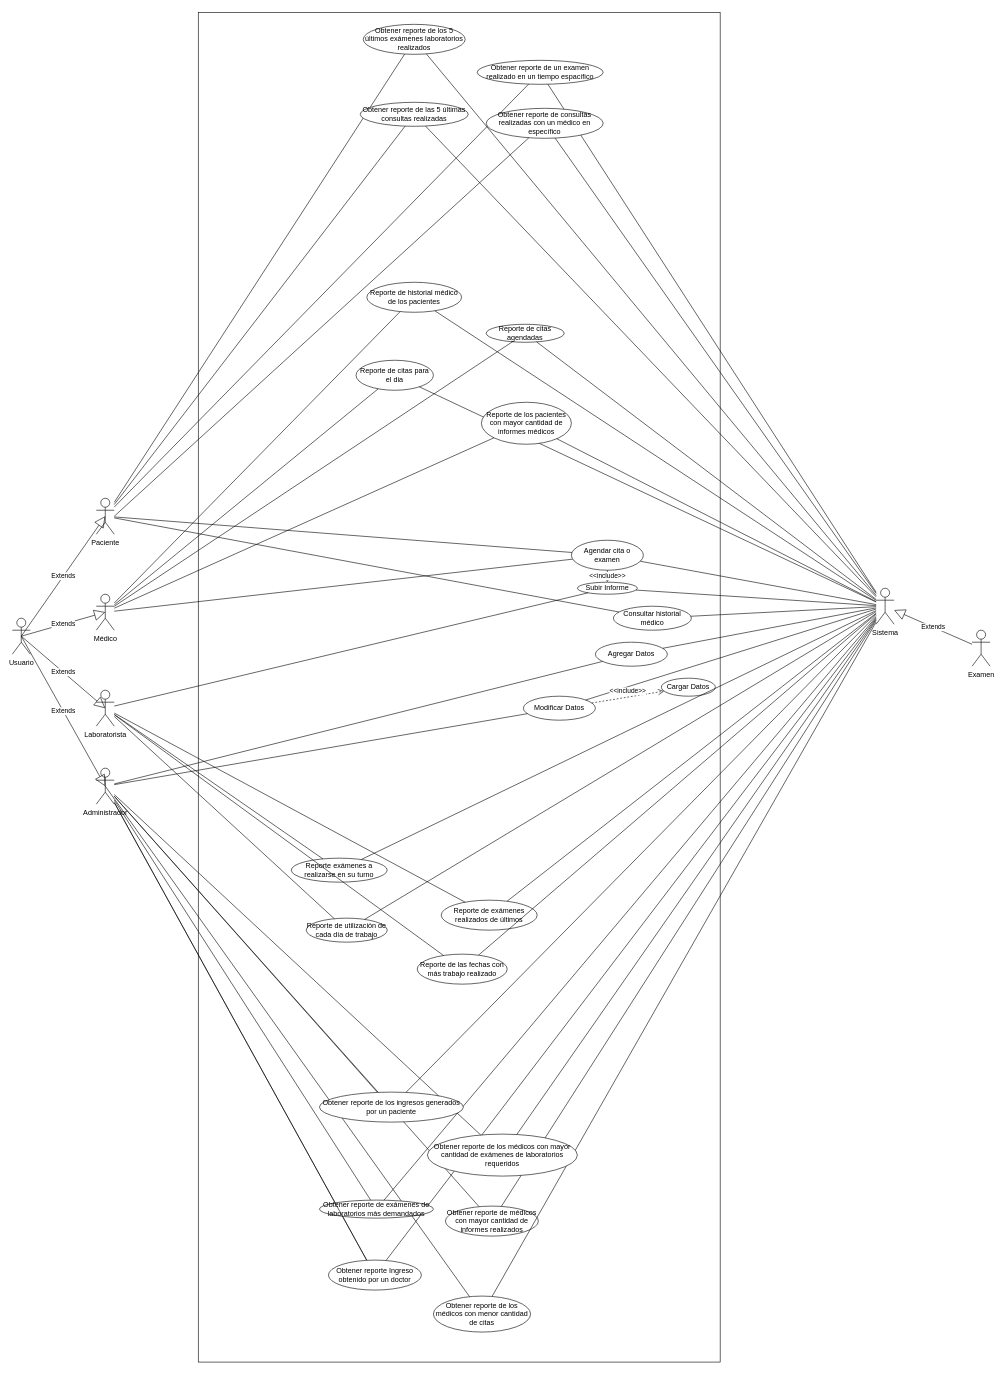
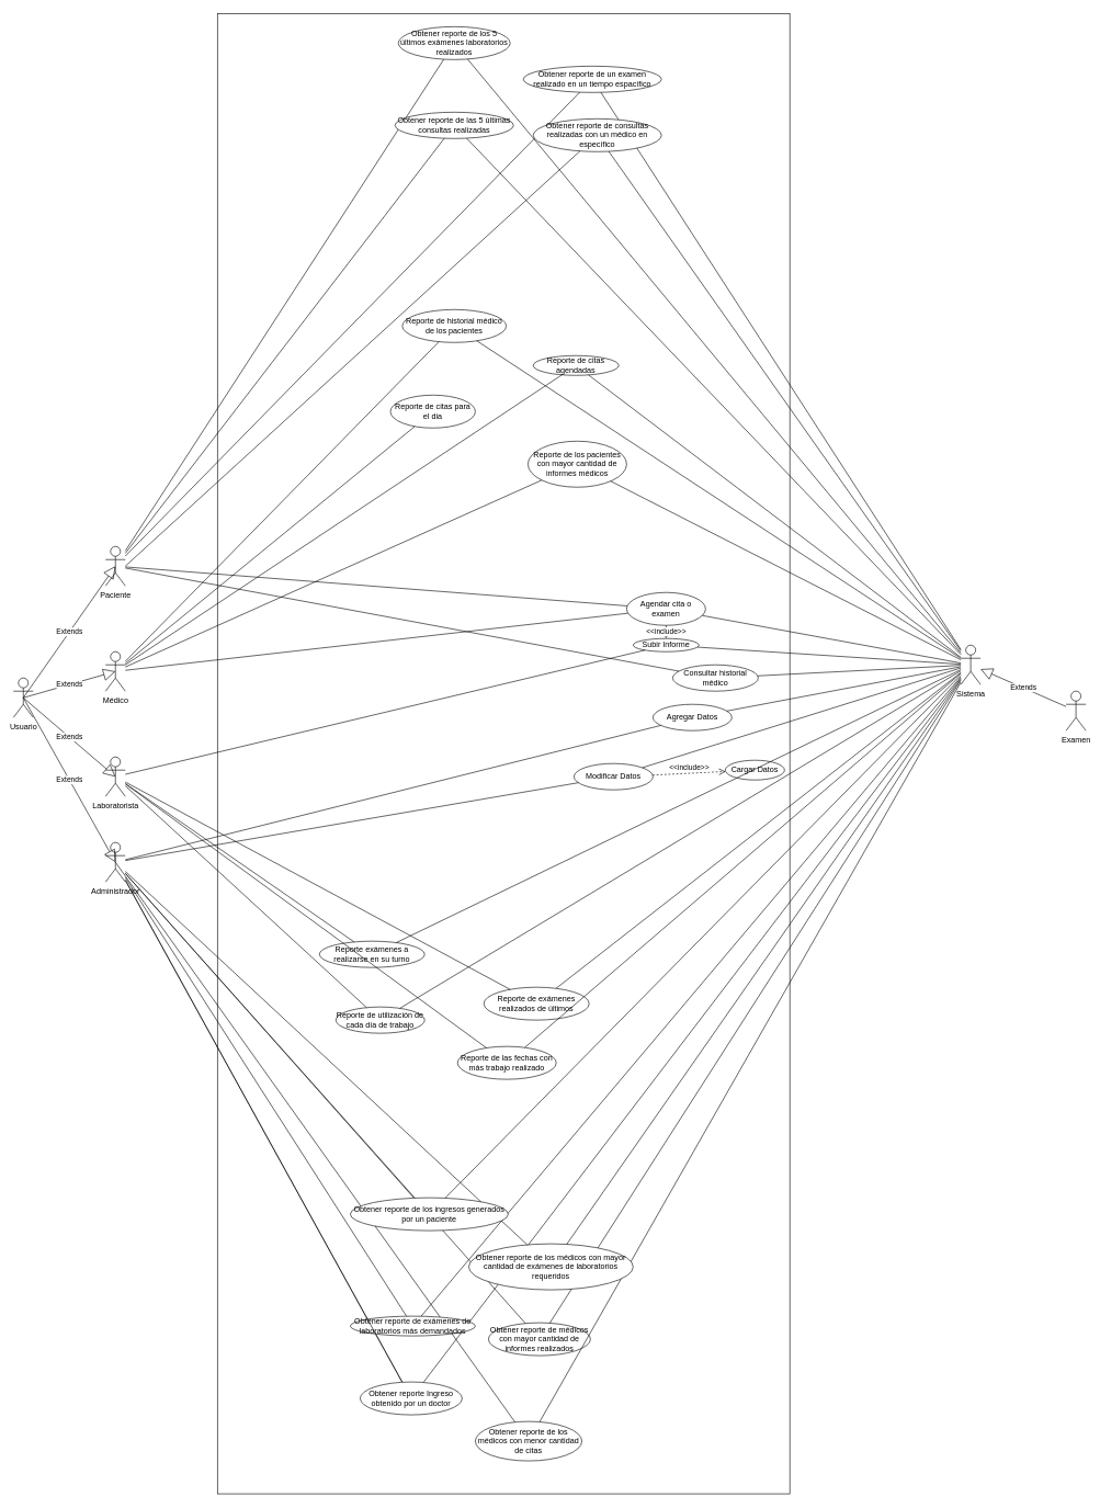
- <mxCell id="86" value="" style="endArrow=none;html=1;" edge="1" parent="1" source="84" target="6"><mxGeometry width="50" height="50" relative="1" as="geometry"><mxPoint x="860" y="750" as="sourcePoint" /><mxPoint x="910" y="700" as="targetPoint" /></mxGeometry></mxCell>
- <mxCell id="32" value="Cargar Datos" style="ellipse;whiteSpace=wrap;html=1;" parent="1" vertex="1"><mxGeometry x="1102" y="1130" width="90" height="30" as="geometry" /></mxCell>
+ <mxCell id="32" value="Cargar Datos" style="ellipse;whiteSpace=wrap;html=1;" parent="1" vertex="1"><mxGeometry x="1102" y="1155" width="90" height="30" as="geometry" /></mxCell>
